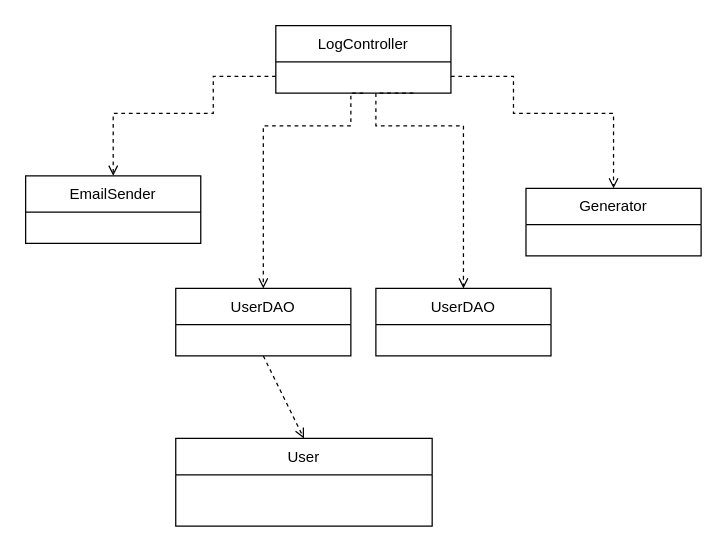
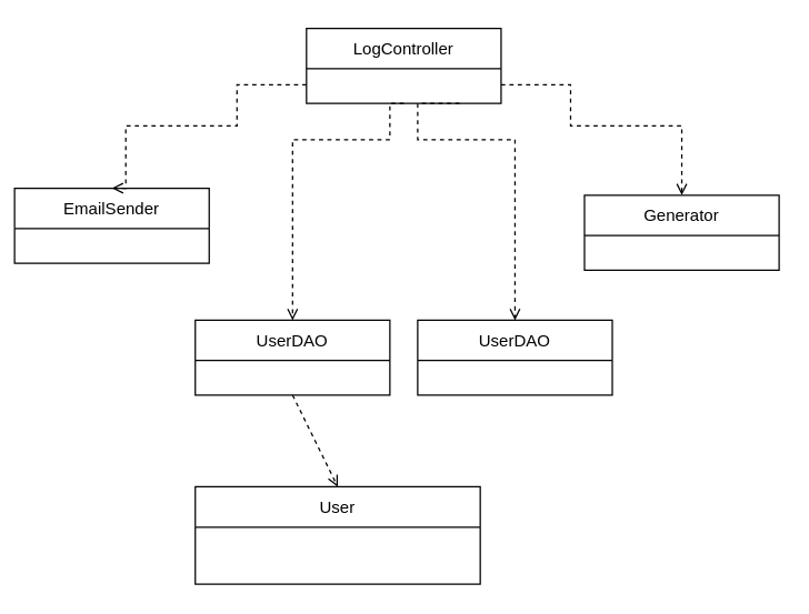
- <mxCell id="6" value="&lt;span style=&quot;font-weight: 400;&quot;&gt;EmailSender&lt;/span&gt;" style="swimlane;fontStyle=1;align=center;verticalAlign=middle;childLayout=stackLayout;horizontal=1;startSize=29;horizontalStack=0;resizeParent=1;resizeParentMax=0;resizeLast=0;collapsible=0;marginBottom=0;html=1;whiteSpace=wrap;" parent="1" vertex="1"><mxGeometry x="20" y="140" width="140" height="54" as="geometry" /></mxCell>
+ <mxCell id="6" value="&lt;span style=&quot;font-weight: 400;&quot;&gt;EmailSender&lt;/span&gt;" style="swimlane;fontStyle=1;align=center;verticalAlign=middle;childLayout=stackLayout;horizontal=1;startSize=29;horizontalStack=0;resizeParent=1;resizeParentMax=0;resizeLast=0;collapsible=0;marginBottom=0;html=1;whiteSpace=wrap;" parent="1" vertex="1"><mxGeometry x="10" y="135" width="140" height="54" as="geometry" /></mxCell>
- <mxCell id="12" value="&lt;span style=&quot;font-weight: 400;&quot;&gt;Generator&lt;/span&gt;" style="swimlane;fontStyle=1;align=center;verticalAlign=middle;childLayout=stackLayout;horizontal=1;startSize=29;horizontalStack=0;resizeParent=1;resizeParentMax=0;resizeLast=0;collapsible=0;marginBottom=0;html=1;whiteSpace=wrap;" vertex="1" parent="1"><mxGeometry x="420" y="150" width="140" height="54" as="geometry" /></mxCell>
+ <mxCell id="12" value="&lt;span style=&quot;font-weight: 400;&quot;&gt;Generator&lt;/span&gt;" style="swimlane;fontStyle=1;align=center;verticalAlign=middle;childLayout=stackLayout;horizontal=1;startSize=29;horizontalStack=0;resizeParent=1;resizeParentMax=0;resizeLast=0;collapsible=0;marginBottom=0;html=1;whiteSpace=wrap;" vertex="1" parent="1"><mxGeometry x="420" y="140" width="140" height="54" as="geometry" /></mxCell>
